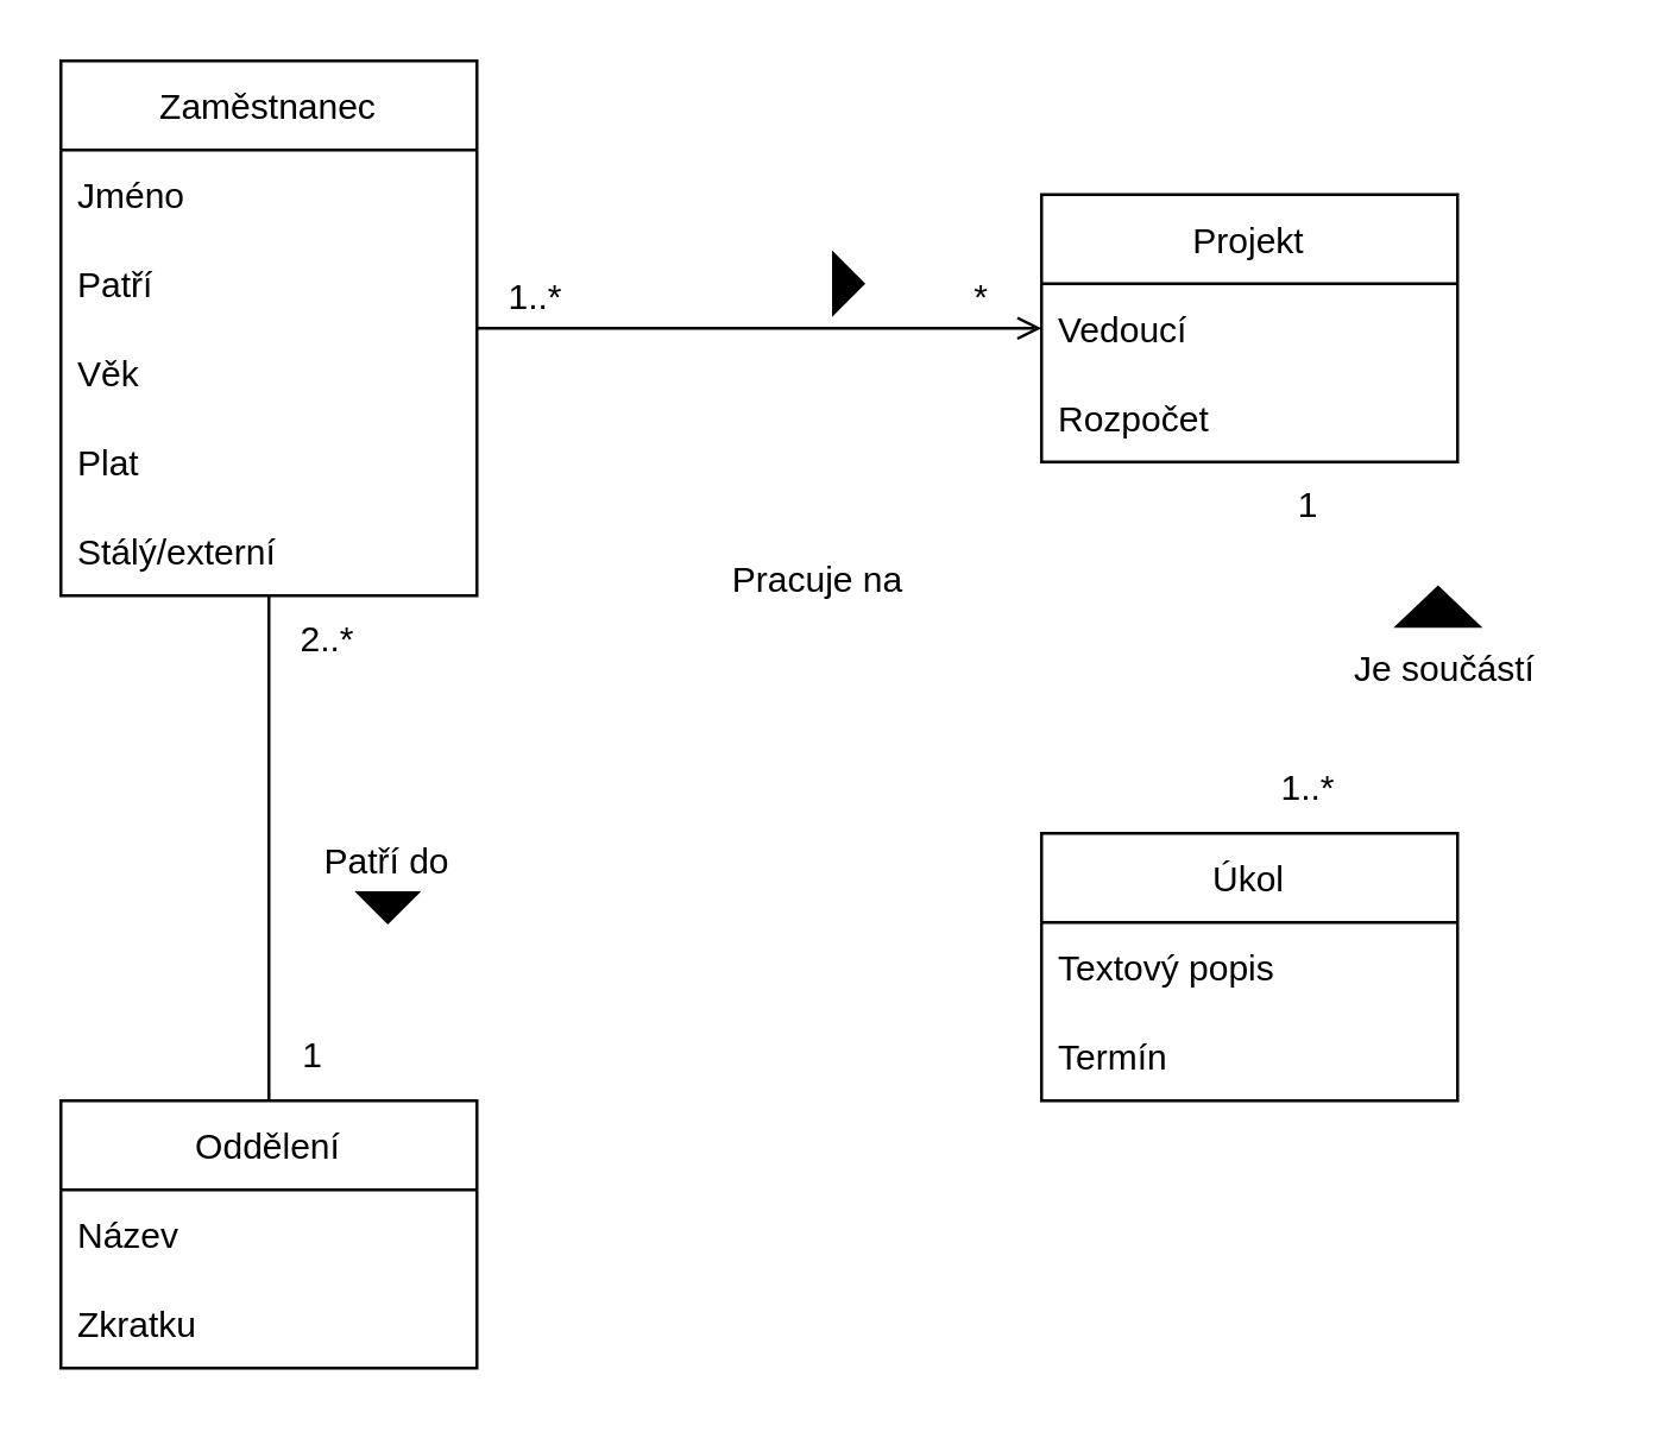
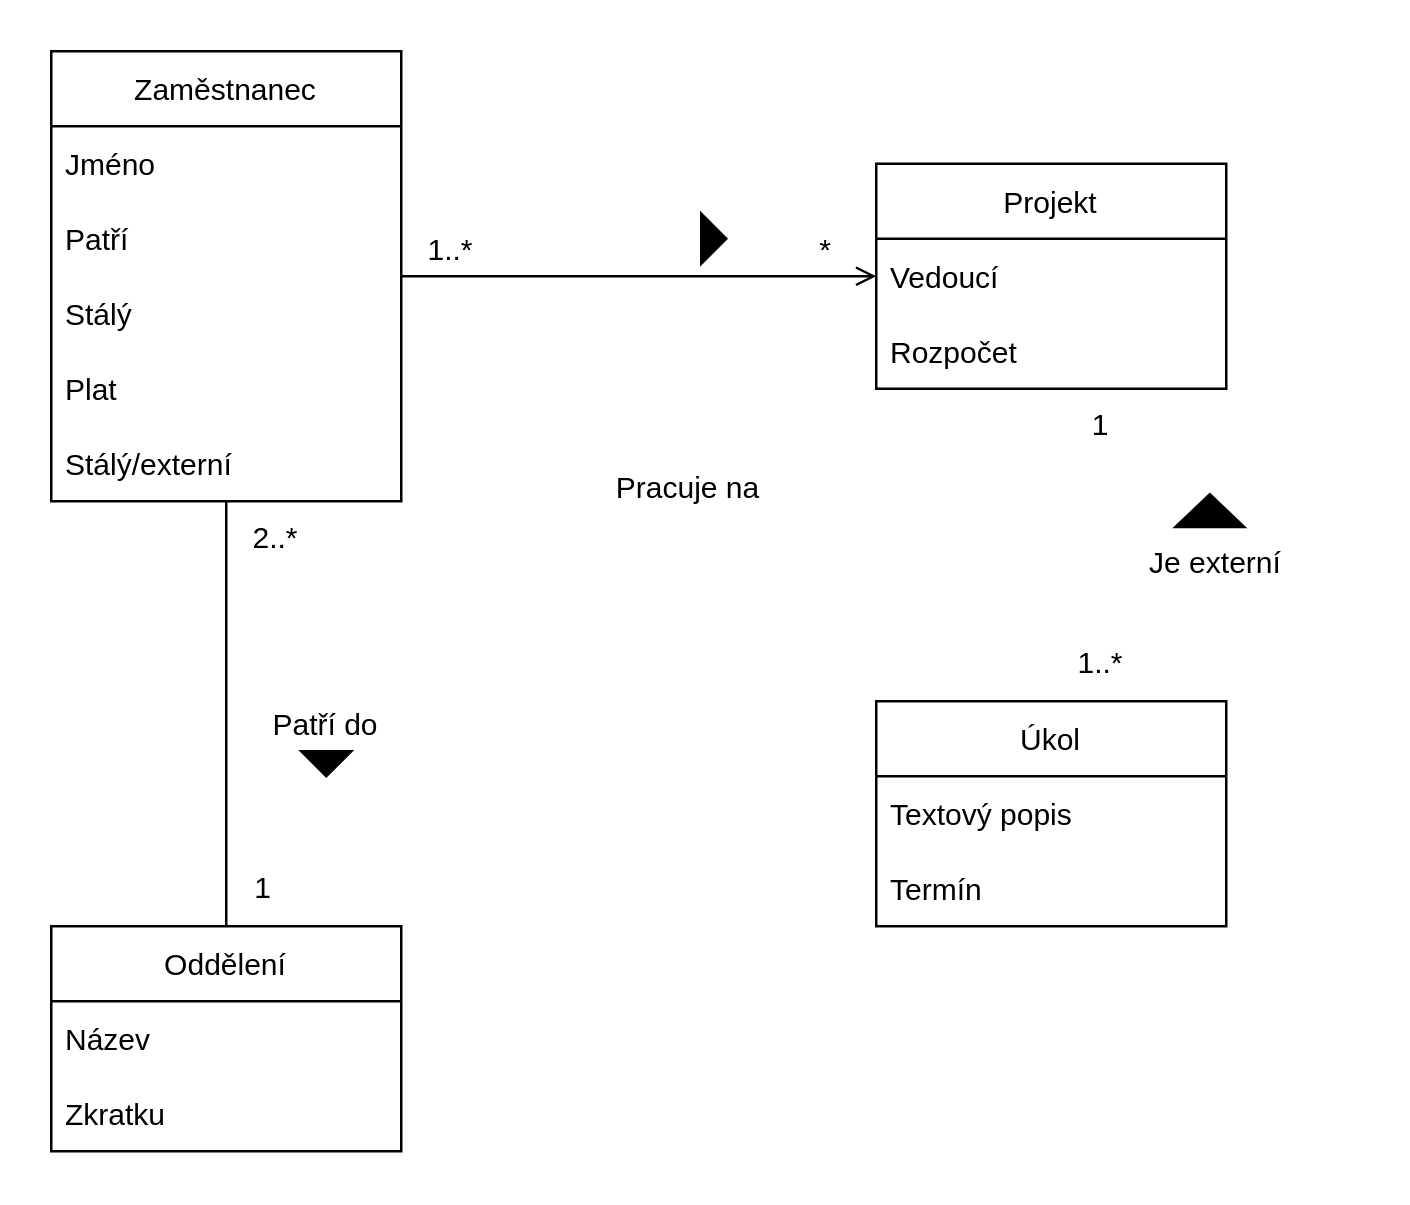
- <mxCell id="6" value="Věk" style="text;strokeColor=none;fillColor=none;align=left;verticalAlign=middle;spacingLeft=4;spacingRight=4;overflow=hidden;points=[[0,0.5],[1,0.5]];portConstraint=eastwest;rotatable=0;" vertex="1" parent="3"><mxGeometry y="90" width="140" height="30" as="geometry" /></mxCell>
+ <mxCell id="6" value="Stálý" style="text;strokeColor=none;fillColor=none;align=left;verticalAlign=middle;spacingLeft=4;spacingRight=4;overflow=hidden;points=[[0,0.5],[1,0.5]];portConstraint=eastwest;rotatable=0;" vertex="1" parent="3"><mxGeometry y="90" width="140" height="30" as="geometry" /></mxCell>
- <mxCell id="29" value="Je součástí" style="text;html=1;strokeColor=none;fillColor=none;align=center;verticalAlign=middle;whiteSpace=wrap;rounded=0;" vertex="1" parent="1"><mxGeometry x="431.26" y="210" width="110" height="30" as="geometry" /></mxCell>
+ <mxCell id="29" value="Je externí" style="text;html=1;strokeColor=none;fillColor=none;align=center;verticalAlign=middle;whiteSpace=wrap;rounded=0;" vertex="1" parent="1"><mxGeometry x="431.26" y="210" width="110" height="30" as="geometry" /></mxCell>
